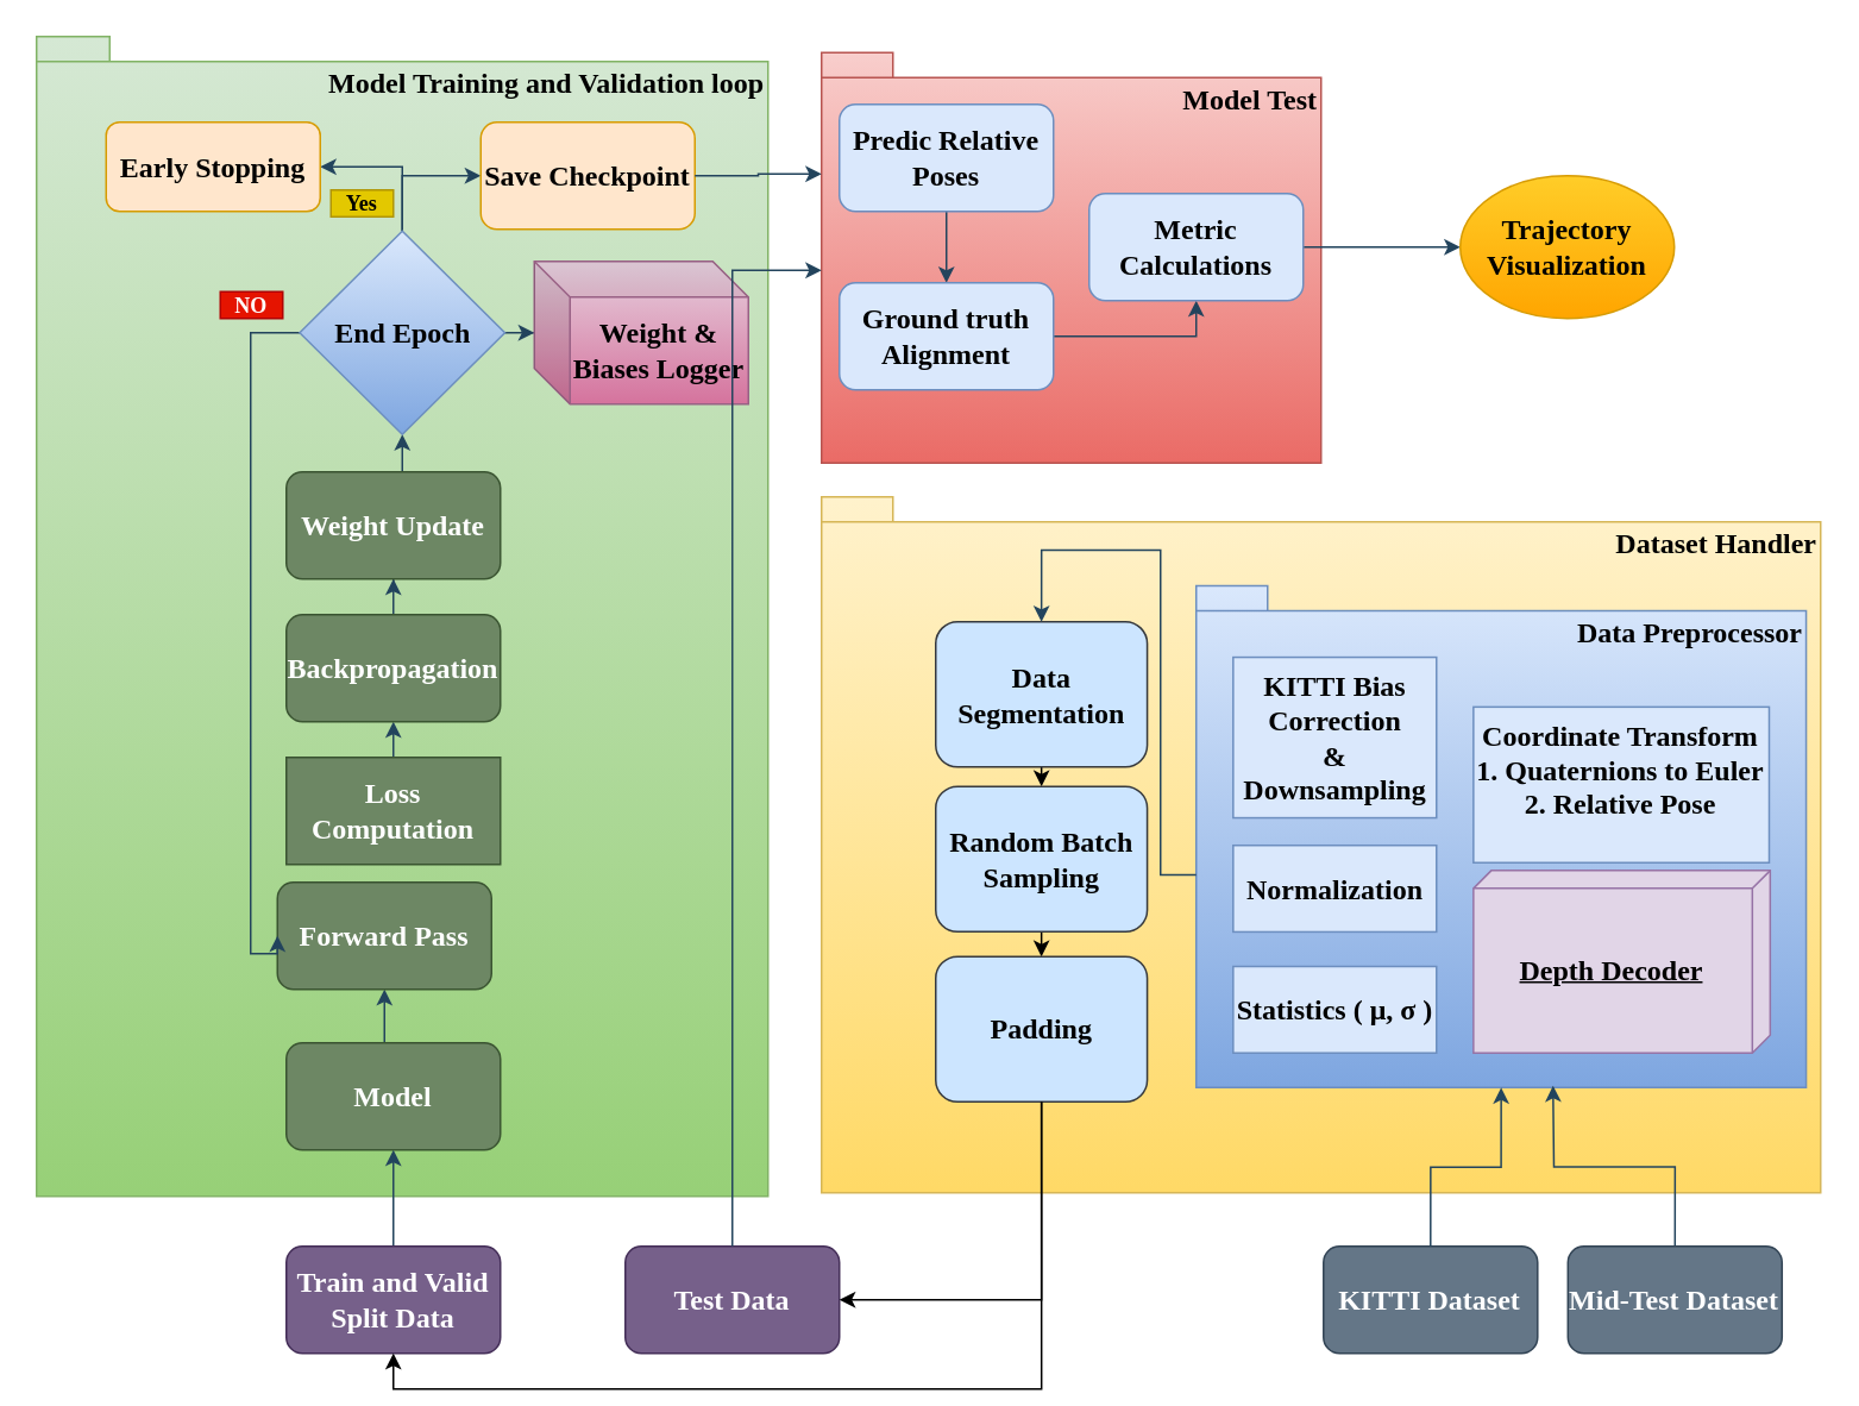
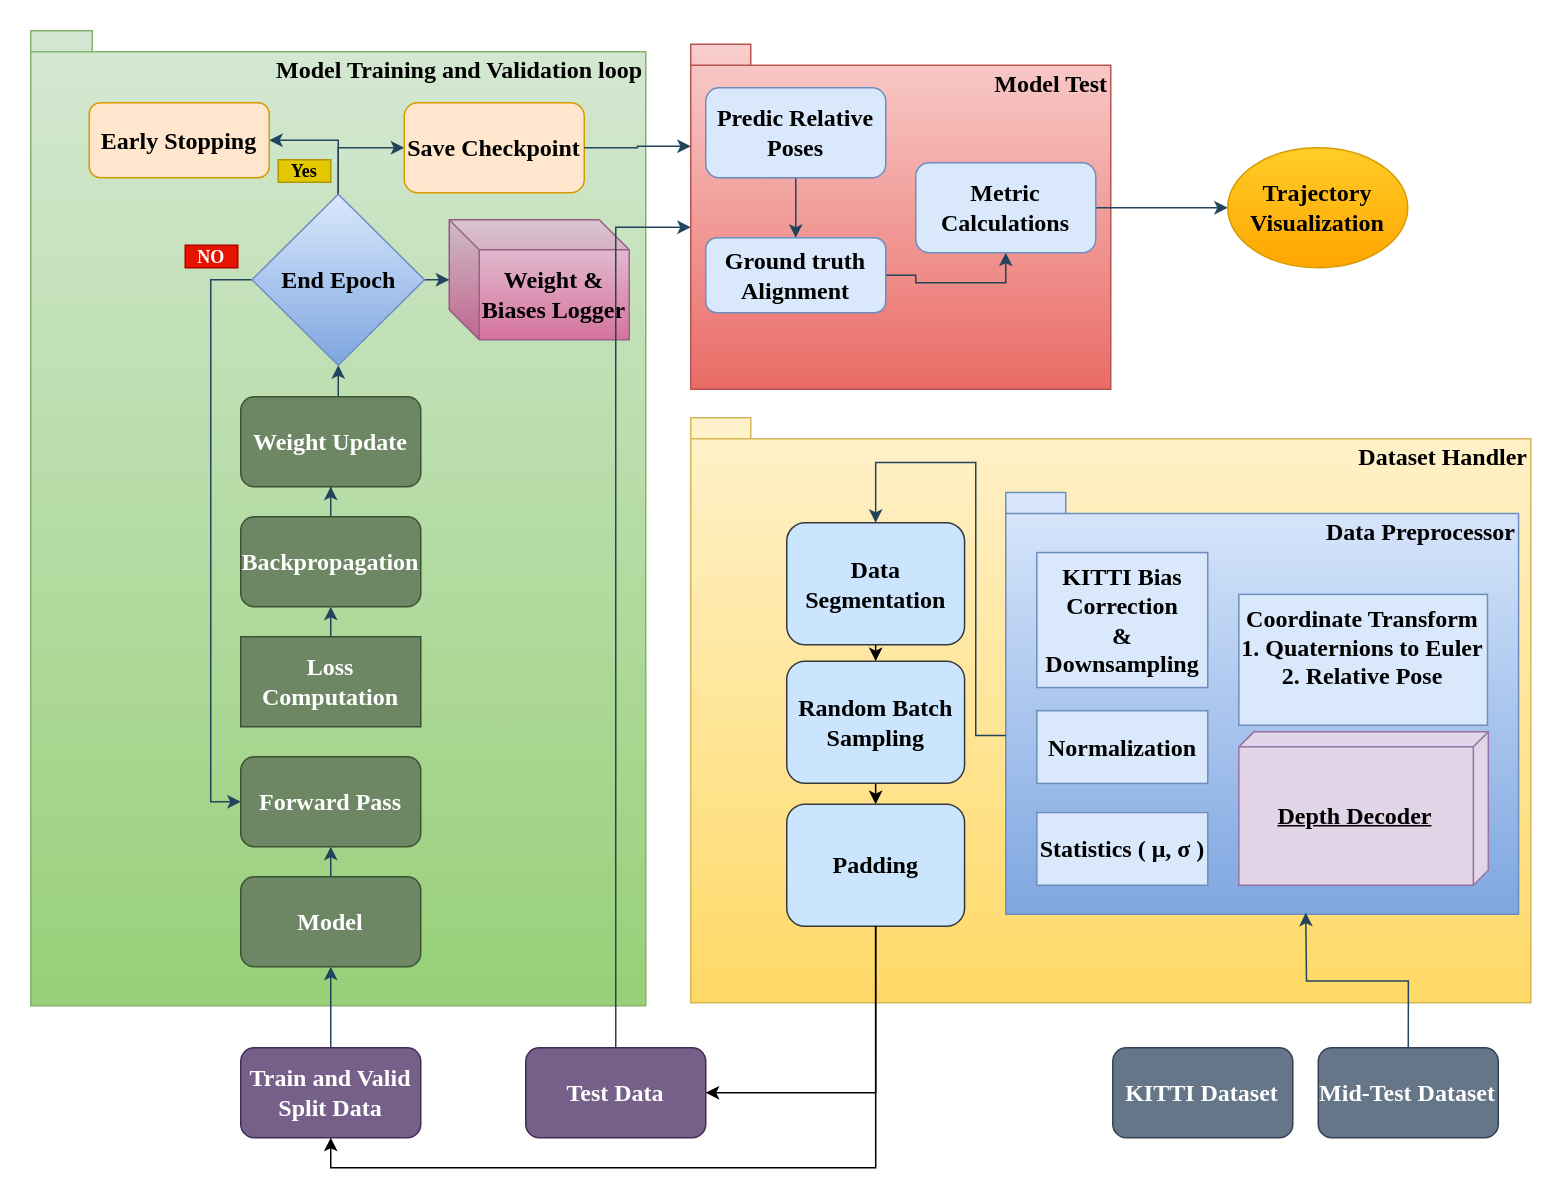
- <mxCell id="49" value="Ground truth Alignment" style="rounded=1;whiteSpace=wrap;html=1;strokeColor=#6c8ebf;fillColor=#dae8fc;fontSize=16;fontFamily=Times New Roman;fontStyle=1" parent="1" vertex="1"><mxGeometry x="470" y="158" width="120" height="60" as="geometry" /></mxCell>
+ <mxCell id="49" value="Ground truth Alignment" style="rounded=1;whiteSpace=wrap;html=1;strokeColor=#6c8ebf;fillColor=#dae8fc;fontSize=16;fontFamily=Times New Roman;fontStyle=1" parent="1" vertex="1"><mxGeometry x="470" y="158" width="120" height="50" as="geometry" /></mxCell>
- <mxCell id="20" value="Forward Pass" style="rounded=1;whiteSpace=wrap;html=1;strokeColor=#3A5431;fillColor=#6d8764;fontColor=#ffffff;fontSize=16;fontFamily=Times New Roman;fontStyle=1" parent="1" vertex="1"><mxGeometry x="155" y="494" width="120" height="60" as="geometry" /></mxCell>
+ <mxCell id="20" value="Forward Pass" style="rounded=1;whiteSpace=wrap;html=1;strokeColor=#3A5431;fillColor=#6d8764;fontColor=#ffffff;fontSize=16;fontFamily=Times New Roman;fontStyle=1" parent="1" vertex="1"><mxGeometry x="160" y="504" width="120" height="60" as="geometry" /></mxCell>
- <mxCell id="38" style="edgeStyle=orthogonalEdgeStyle;rounded=0;orthogonalLoop=1;jettySize=auto;html=1;exitX=0.5;exitY=0;exitDx=0;exitDy=0;entryX=0.5;entryY=1;entryDx=0;entryDy=0;entryPerimeter=0;strokeColor=#23445D;fontSize=12;fontFamily=Times New Roman;fontStyle=1" parent="1" source="37" target="5" edge="1"><mxGeometry relative="1" as="geometry" /></mxCell>
